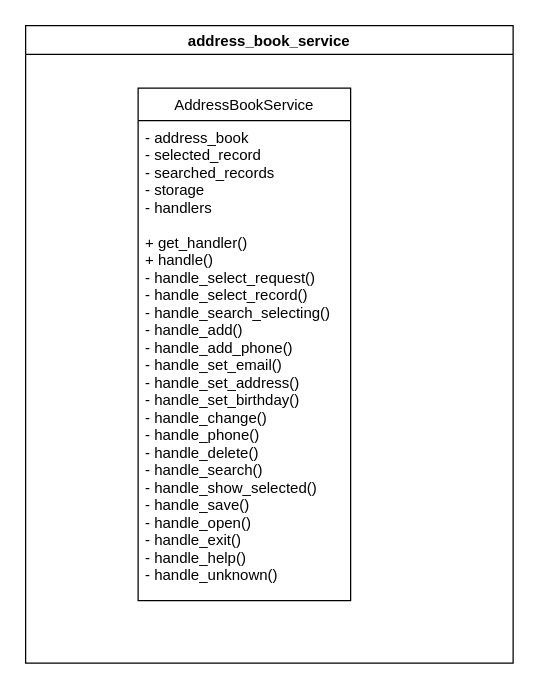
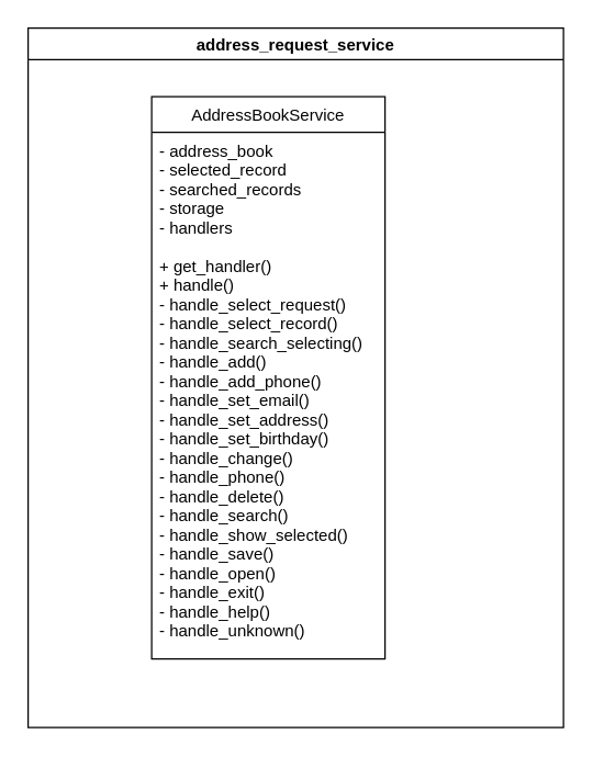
- <mxCell id="4" value="address_book_service" style="swimlane;" vertex="1" parent="1"><mxGeometry x="20" y="20" width="390" height="510" as="geometry" /></mxCell>
+ <mxCell id="4" value="address_request_service" style="swimlane;" vertex="1" parent="1"><mxGeometry x="20" y="20" width="390" height="510" as="geometry" /></mxCell>
